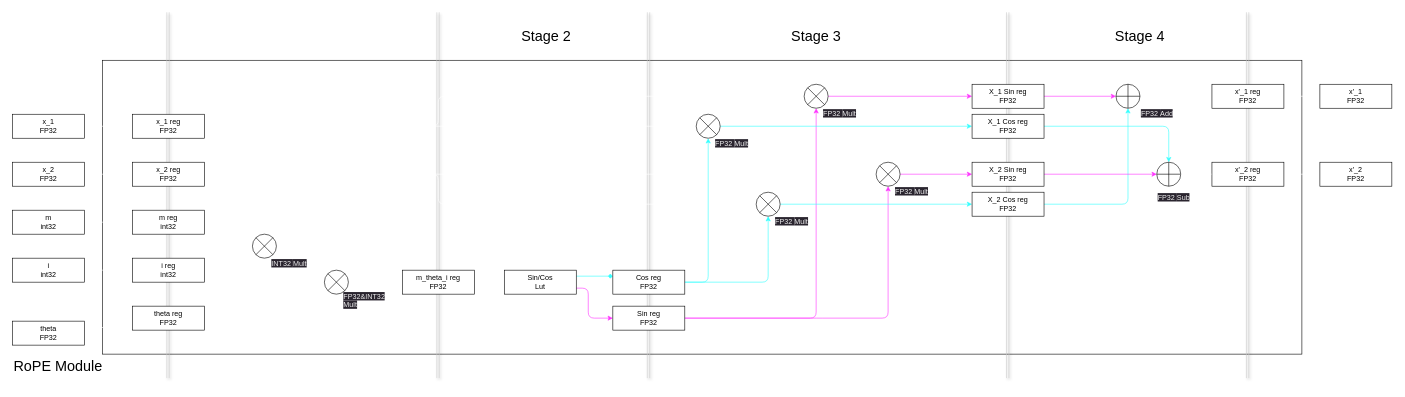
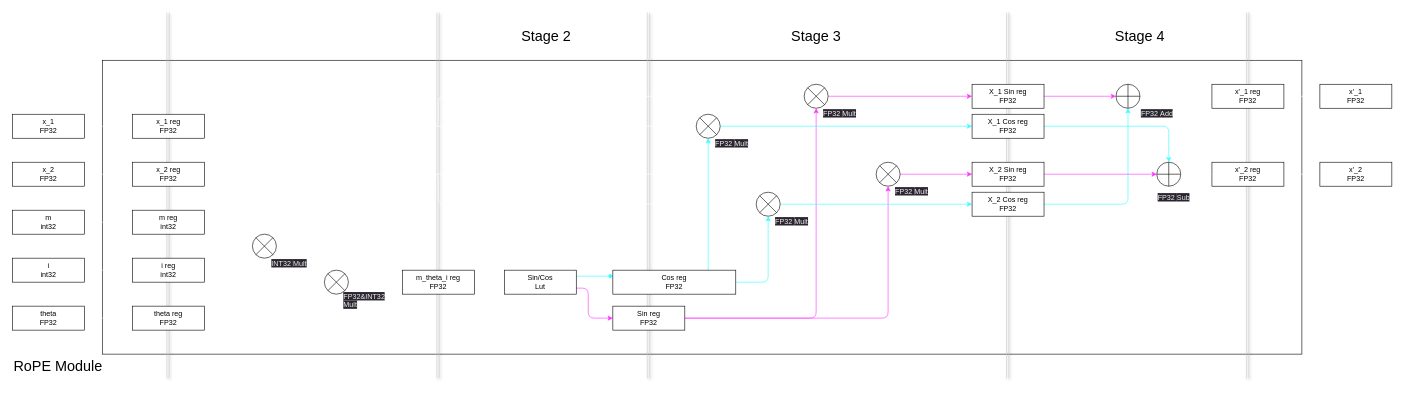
- <mxCell id="40" value="Cos reg&lt;br&gt;FP32" style="rounded=0;whiteSpace=wrap;html=1;" vertex="1" parent="1"><mxGeometry x="1021" y="450" width="120" height="40" as="geometry" /></mxCell>
+ <mxCell id="40" value="Cos reg&lt;br&gt;FP32" style="rounded=0;whiteSpace=wrap;html=1;" vertex="1" parent="1"><mxGeometry x="1021" y="450" width="205" height="40" as="geometry" /></mxCell>
- <mxCell id="17" value="theta&lt;br&gt;FP32" style="rounded=0;whiteSpace=wrap;html=1;" vertex="1" parent="1"><mxGeometry x="20" y="535" width="120" height="40" as="geometry" /></mxCell>
+ <mxCell id="17" value="theta&lt;br&gt;FP32" style="rounded=0;whiteSpace=wrap;html=1;" vertex="1" parent="1"><mxGeometry x="20" y="510" width="120" height="40" as="geometry" /></mxCell>
